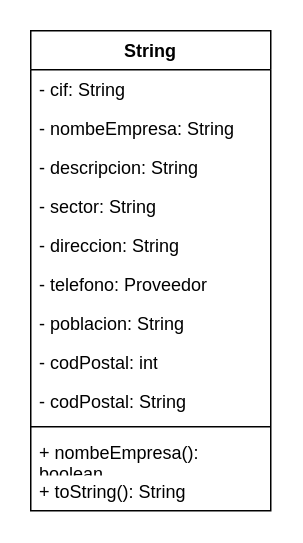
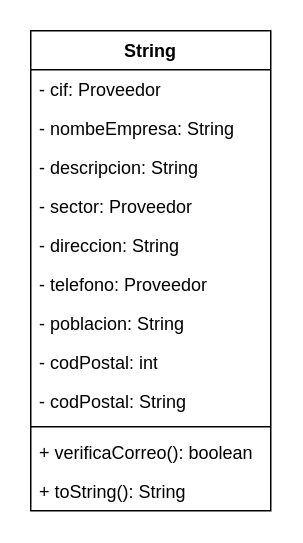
- <mxCell id="3" value="- cif: String" style="text;strokeColor=none;fillColor=none;align=left;verticalAlign=top;spacingLeft=4;spacingRight=4;overflow=hidden;rotatable=0;points=[[0,0.5],[1,0.5]];portConstraint=eastwest;whiteSpace=wrap;html=1;" vertex="1" parent="2"><mxGeometry y="26" width="160" height="26" as="geometry" /></mxCell>
+ <mxCell id="3" value="- cif: Proveedor" style="text;strokeColor=none;fillColor=none;align=left;verticalAlign=top;spacingLeft=4;spacingRight=4;overflow=hidden;rotatable=0;points=[[0,0.5],[1,0.5]];portConstraint=eastwest;whiteSpace=wrap;html=1;" vertex="1" parent="2"><mxGeometry y="26" width="160" height="26" as="geometry" /></mxCell>
- <mxCell id="6" value="- sector: String&lt;span style=&quot;white-space: pre;&quot;&gt;&#09;&lt;/span&gt;" style="text;strokeColor=none;fillColor=none;align=left;verticalAlign=top;spacingLeft=4;spacingRight=4;overflow=hidden;rotatable=0;points=[[0,0.5],[1,0.5]];portConstraint=eastwest;whiteSpace=wrap;html=1;" vertex="1" parent="2"><mxGeometry y="104" width="160" height="26" as="geometry" /></mxCell>
+ <mxCell id="6" value="- sector: Proveedor&lt;span style=&quot;white-space: pre;&quot;&gt;&#09;&lt;/span&gt;" style="text;strokeColor=none;fillColor=none;align=left;verticalAlign=top;spacingLeft=4;spacingRight=4;overflow=hidden;rotatable=0;points=[[0,0.5],[1,0.5]];portConstraint=eastwest;whiteSpace=wrap;html=1;" vertex="1" parent="2"><mxGeometry y="104" width="160" height="26" as="geometry" /></mxCell>
- <mxCell id="13" value="+ nombeEmpresa(): boolean" style="text;strokeColor=none;fillColor=none;align=left;verticalAlign=top;spacingLeft=4;spacingRight=4;overflow=hidden;rotatable=0;points=[[0,0.5],[1,0.5]];portConstraint=eastwest;whiteSpace=wrap;html=1;" vertex="1" parent="2"><mxGeometry y="268" width="160" height="26" as="geometry" /></mxCell>
+ <mxCell id="13" value="+ verificaCorreo(): boolean" style="text;strokeColor=none;fillColor=none;align=left;verticalAlign=top;spacingLeft=4;spacingRight=4;overflow=hidden;rotatable=0;points=[[0,0.5],[1,0.5]];portConstraint=eastwest;whiteSpace=wrap;html=1;" vertex="1" parent="2"><mxGeometry y="268" width="160" height="26" as="geometry" /></mxCell>
